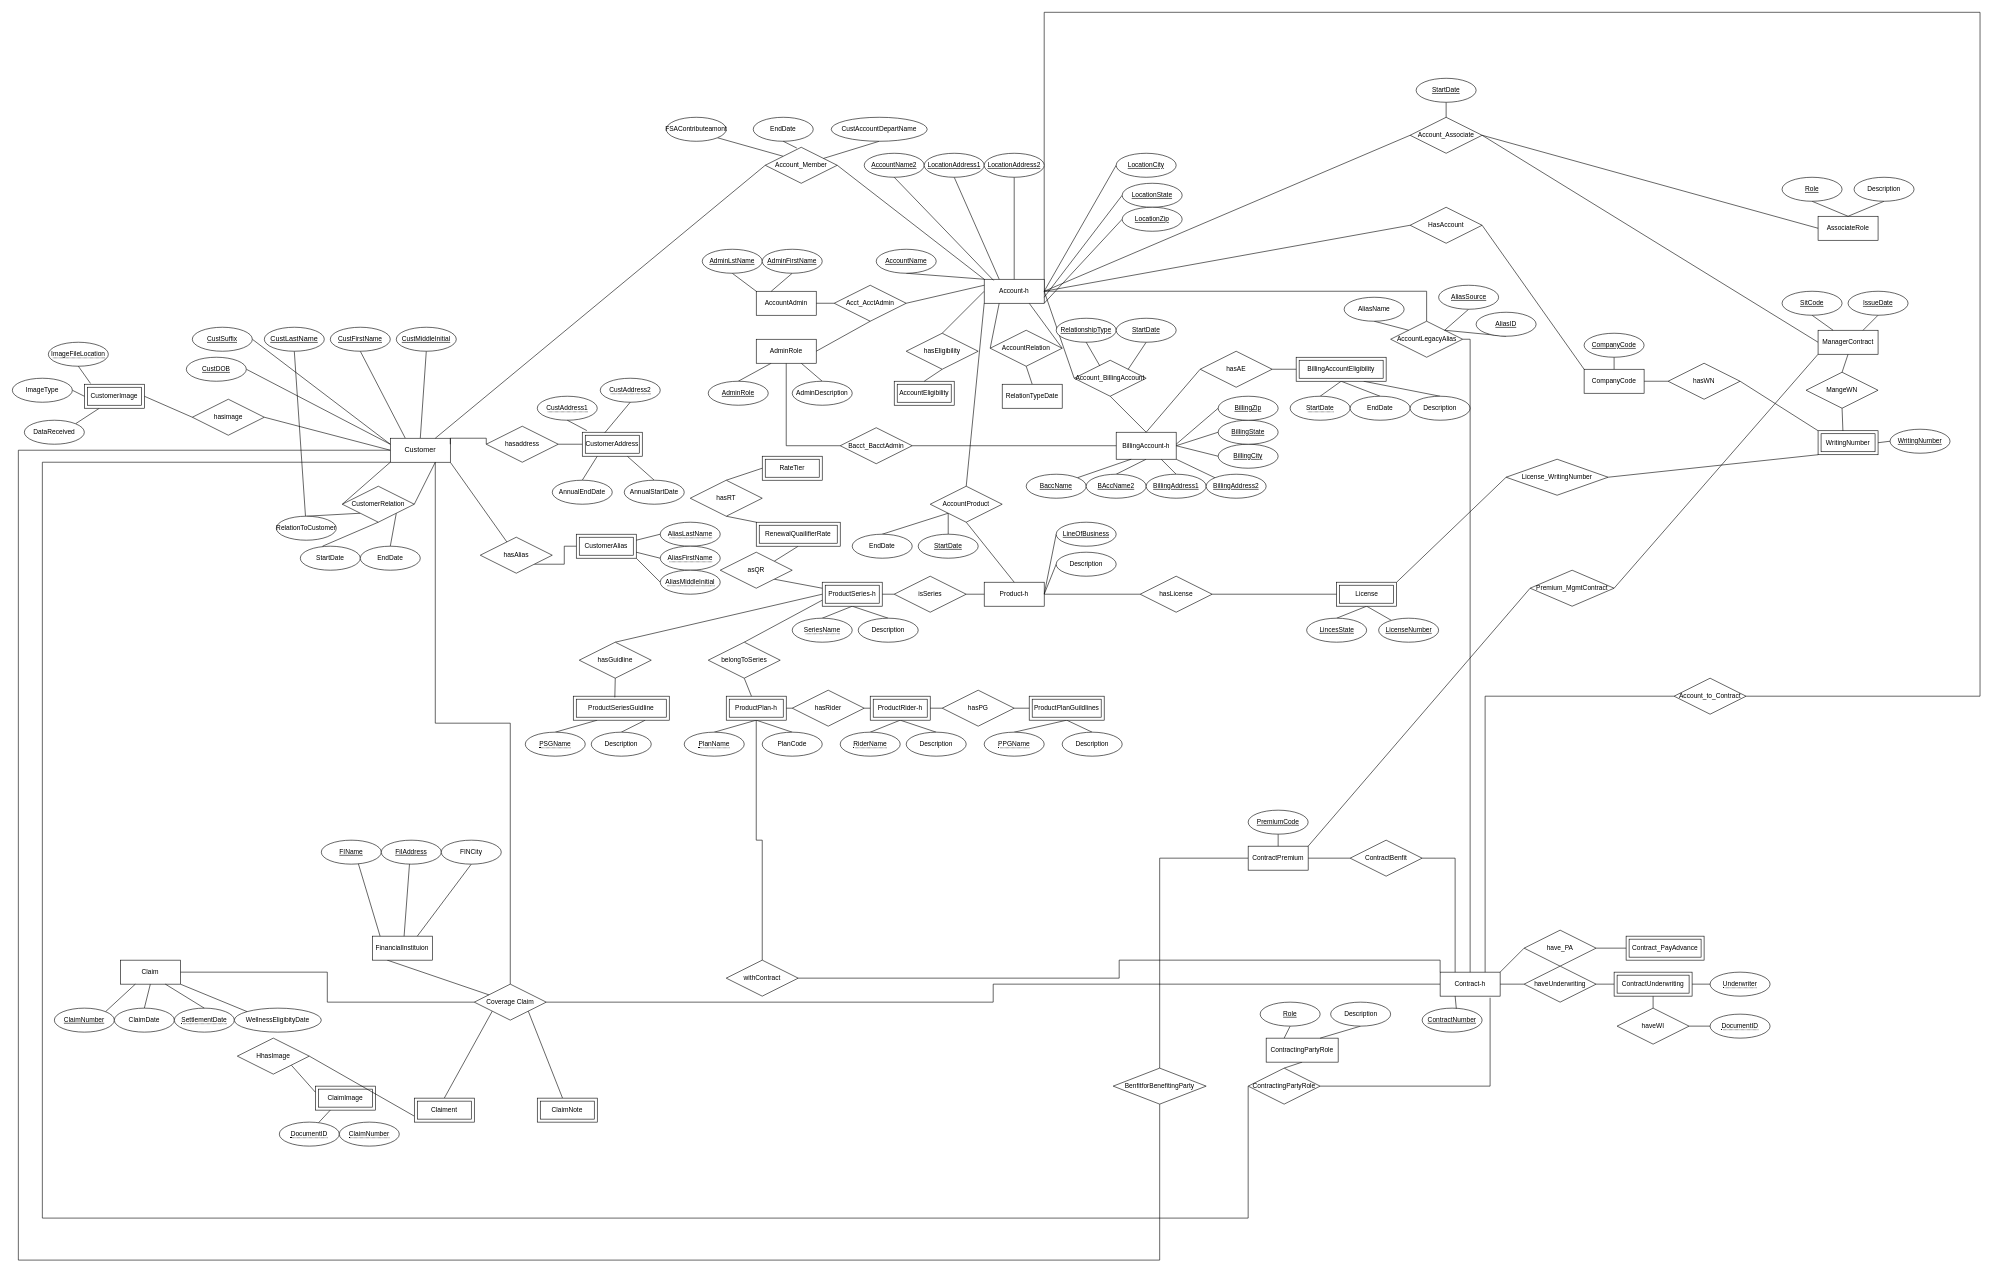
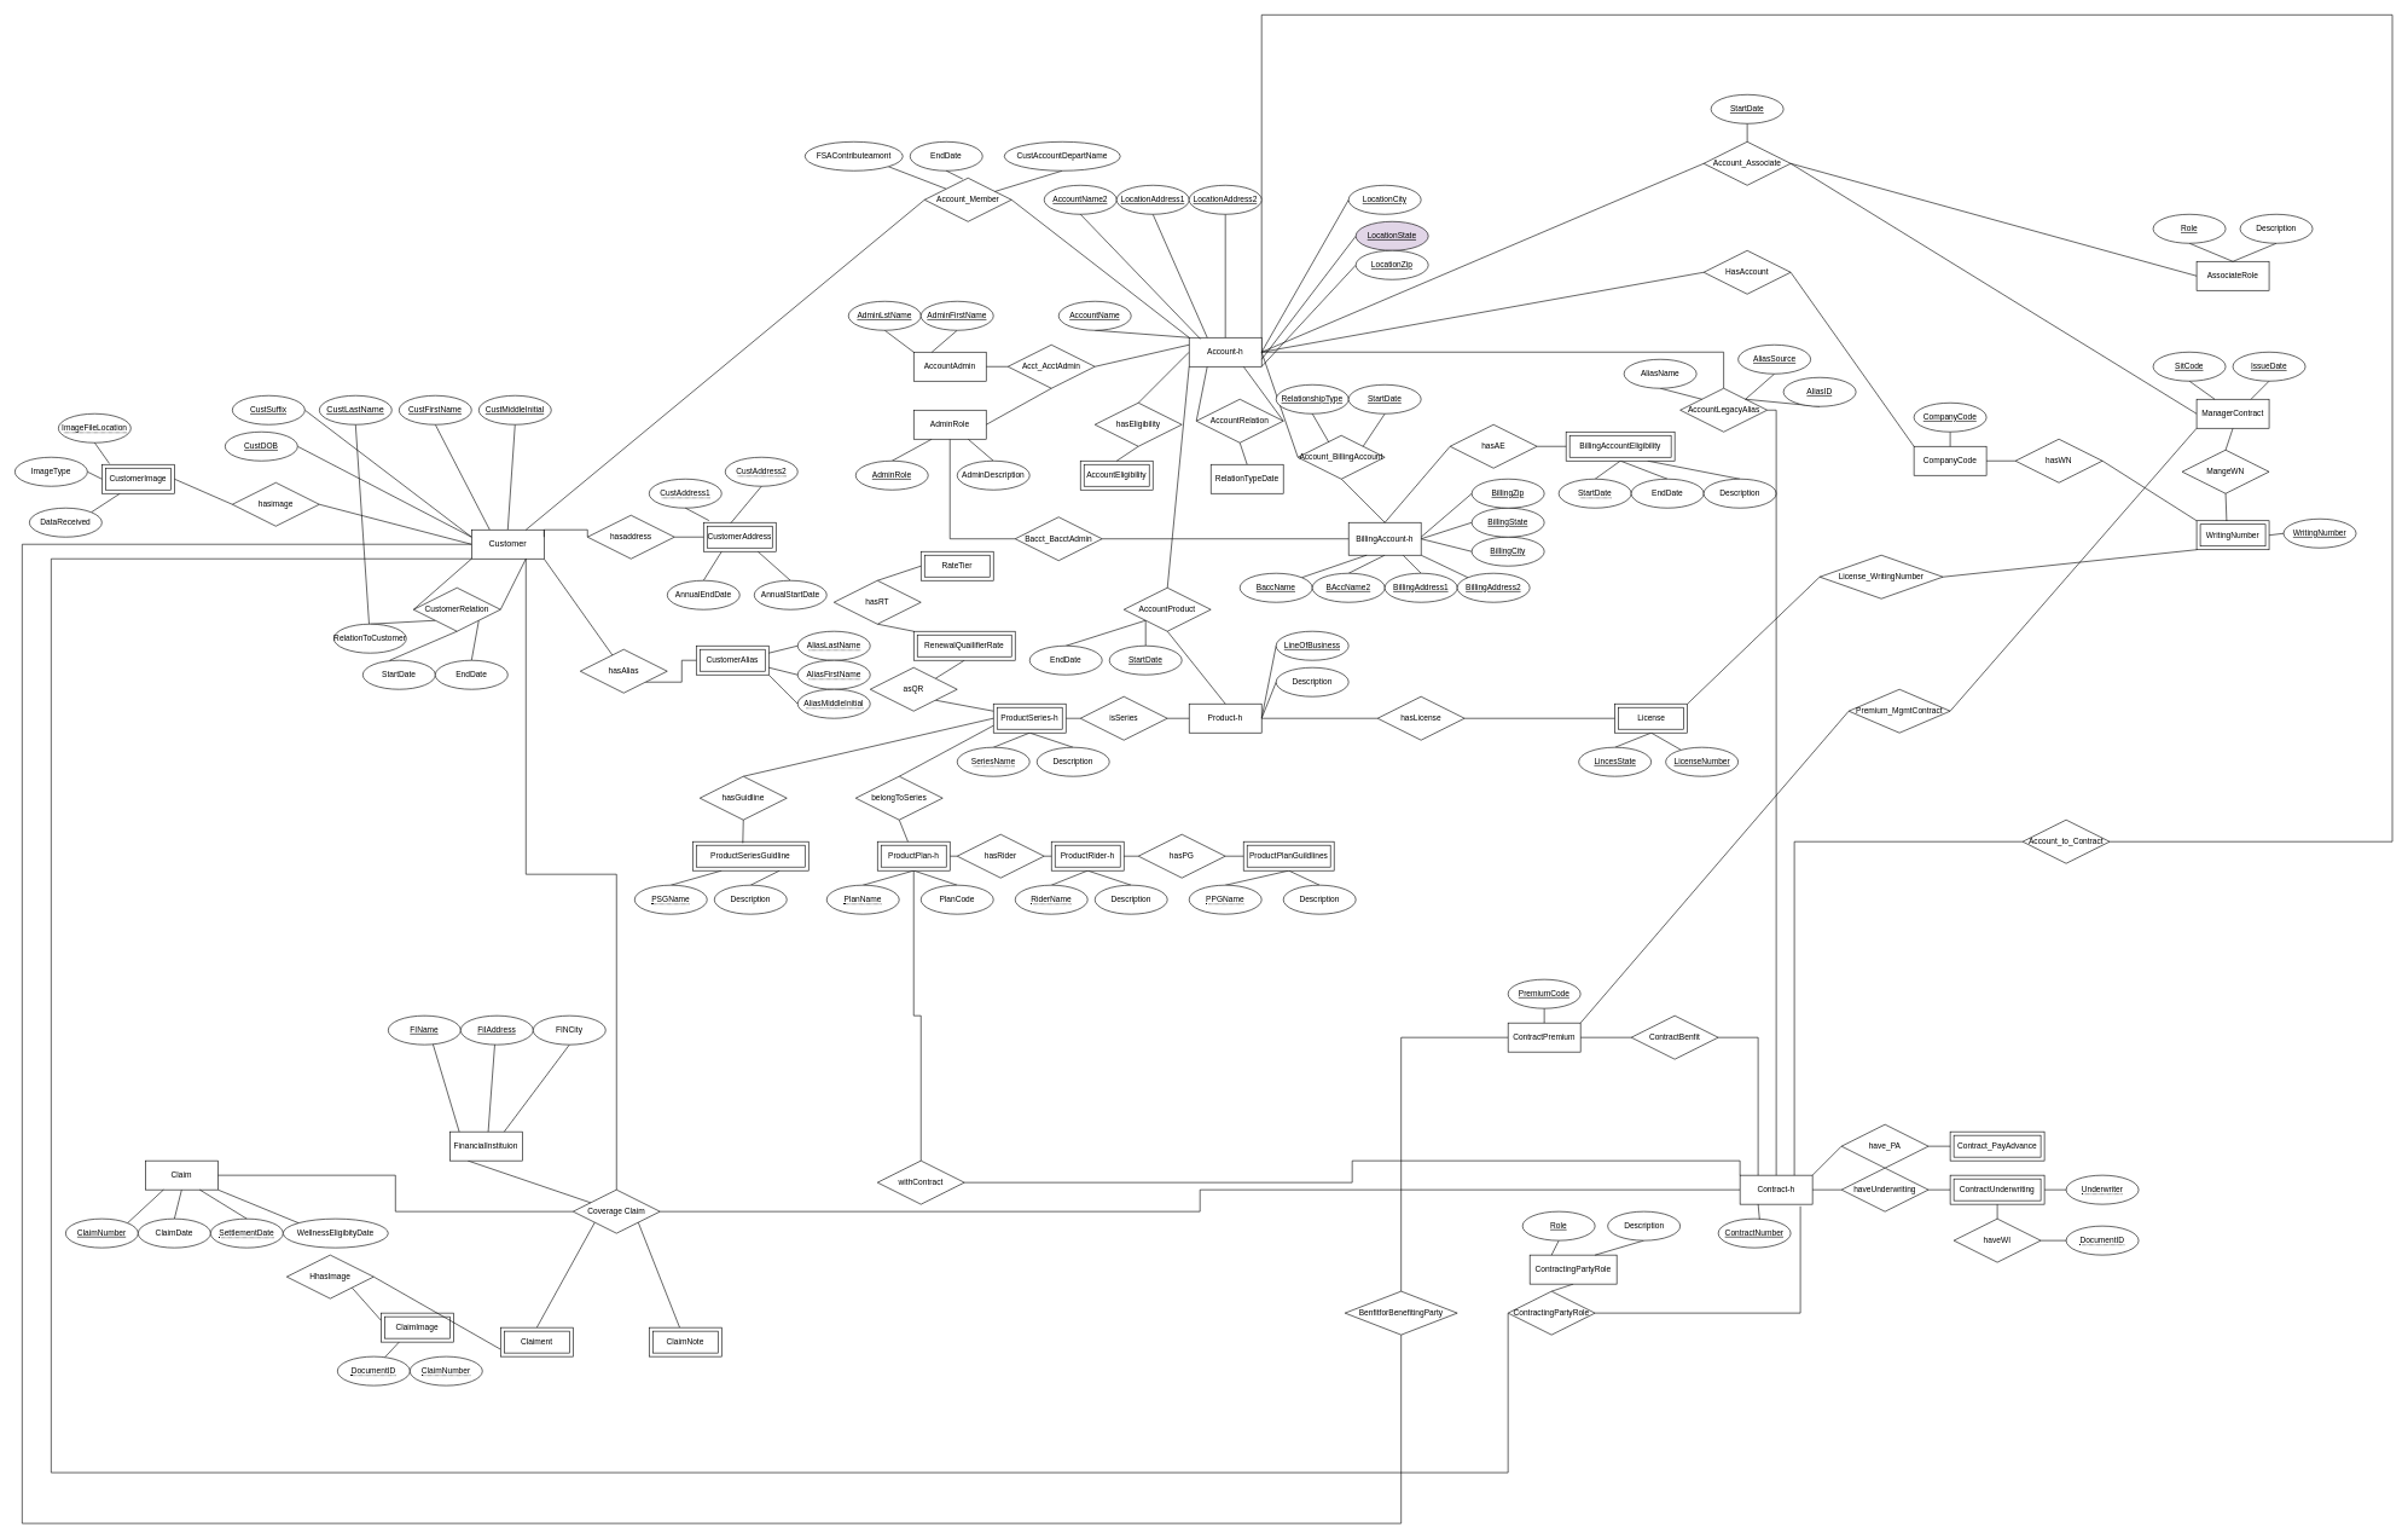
- <mxCell id="137" value="FSAContributeamont" style="ellipse;whiteSpace=wrap;html=1;align=center;fontFamily=Helvetica;fontSize=11;fontColor=default;" vertex="1" parent="1"><mxGeometry x="1110" y="195" width="100" height="40" as="geometry" /></mxCell>
+ <mxCell id="137" value="FSAContributeamont" style="ellipse;whiteSpace=wrap;html=1;align=center;fontFamily=Helvetica;fontSize=11;fontColor=default;" vertex="1" parent="1"><mxGeometry x="1110" y="195" width="135" height="40" as="geometry" /></mxCell>
- <mxCell id="109" value="LocationState" style="ellipse;whiteSpace=wrap;html=1;align=center;fontStyle=4;fontFamily=Helvetica;fontSize=11;fontColor=default;" vertex="1" parent="1"><mxGeometry x="1870" y="305" width="100" height="40" as="geometry" /></mxCell>
+ <mxCell id="109" value="LocationState" style="ellipse;whiteSpace=wrap;html=1;align=center;fontStyle=4;fontFamily=Helvetica;fontSize=11;fontColor=default;fillColor=#e1d5e7;" vertex="1" parent="1"><mxGeometry x="1870" y="305" width="100" height="40" as="geometry" /></mxCell>
- <mxCell id="249" value="Contract_PayAdvance" style="shape=ext;margin=3;double=1;whiteSpace=wrap;html=1;align=center;fontFamily=Helvetica;fontSize=11;fontColor=default;" vertex="1" parent="1"><mxGeometry x="2710" y="1560" width="130" height="40" as="geometry" /></mxCell>
+ <mxCell id="249" value="Contract_PayAdvance" style="shape=ext;margin=3;double=1;whiteSpace=wrap;html=1;align=center;fontFamily=Helvetica;fontSize=11;fontColor=default;" vertex="1" parent="1"><mxGeometry x="2690" y="1560" width="130" height="40" as="geometry" /></mxCell>
